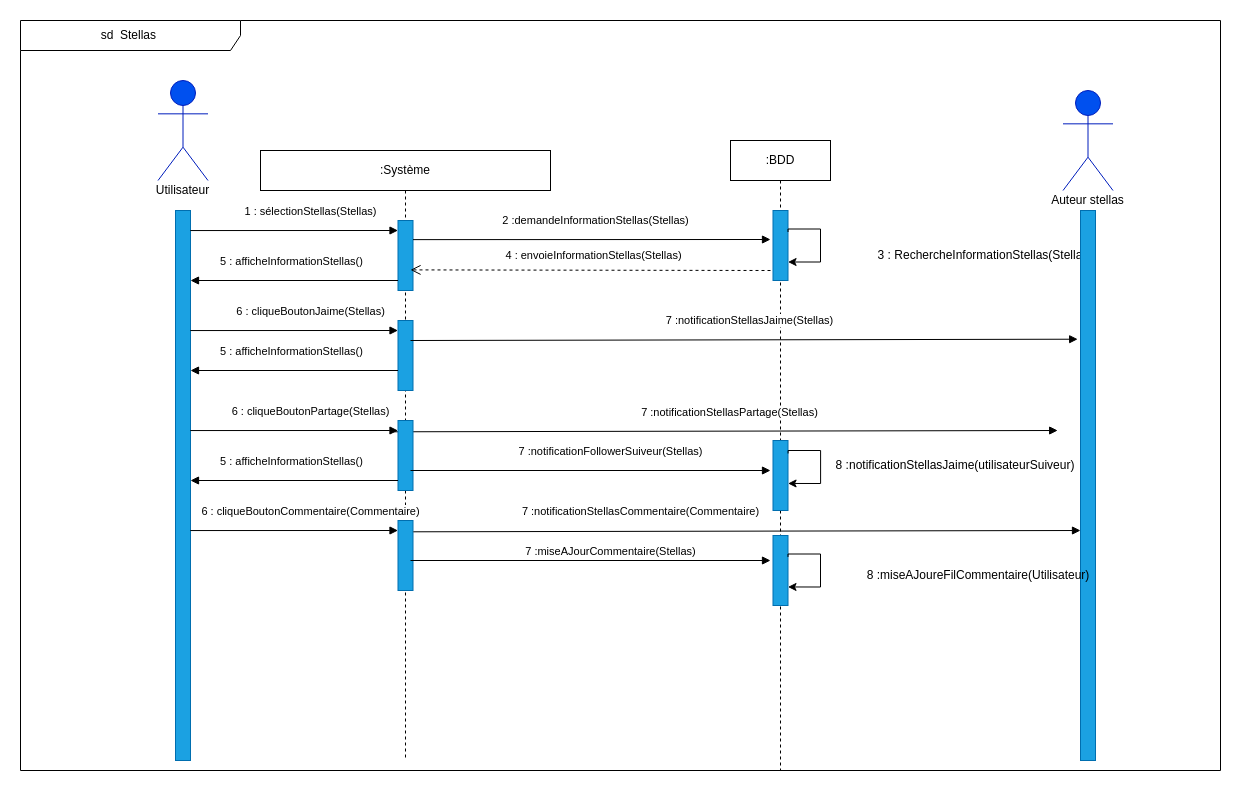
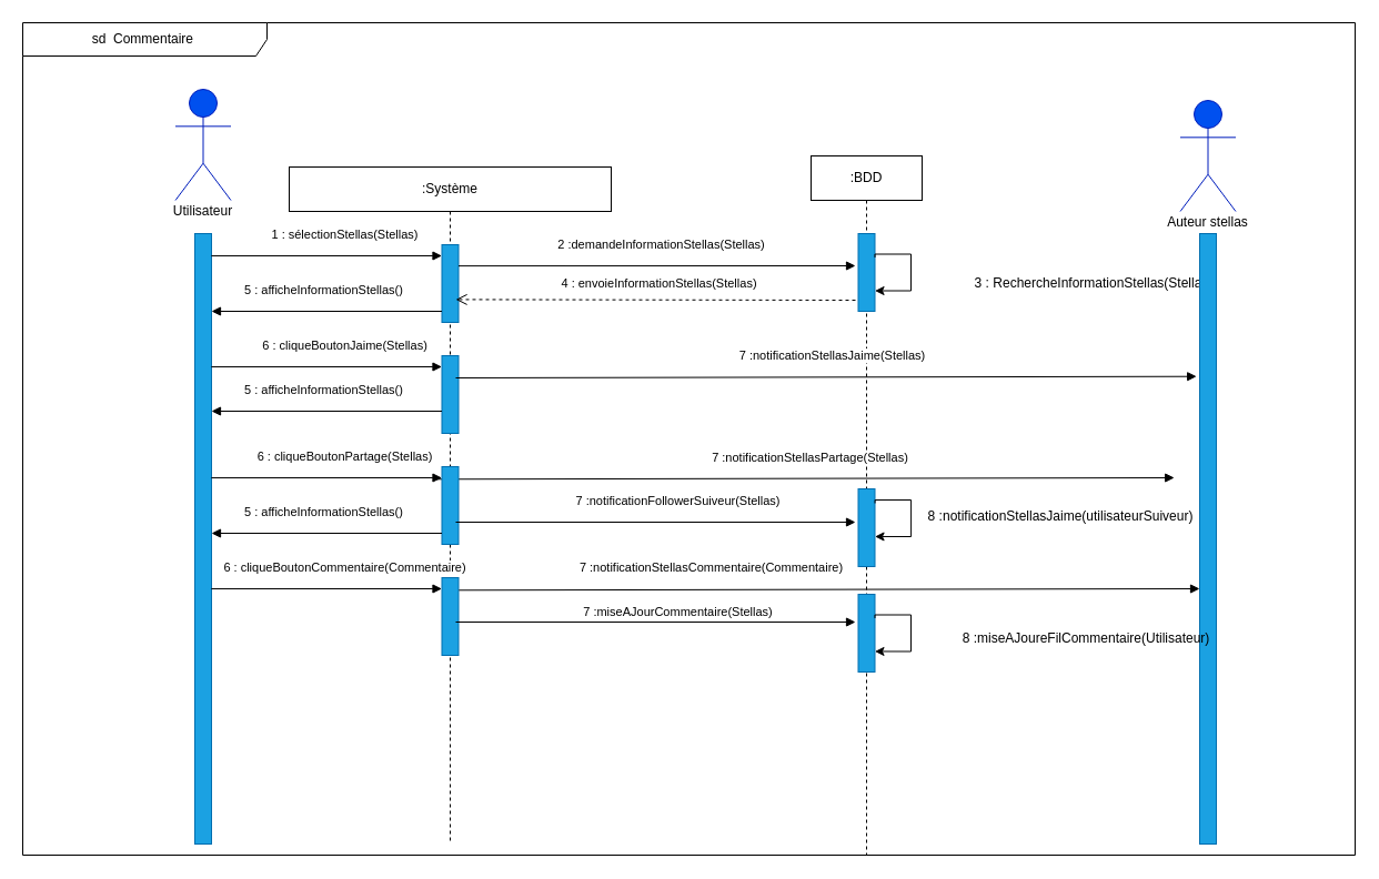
- <mxCell id="9" value="sd&amp;nbsp; Stellas&amp;nbsp; " style="shape=umlFrame;whiteSpace=wrap;html=1;width=220;height=30;" parent="2" vertex="1"><mxGeometry x="-710" y="-120" width="1200" height="750" as="geometry" /></mxCell>
+ <mxCell id="9" value="sd&amp;nbsp; Commentaire&amp;nbsp; " style="shape=umlFrame;whiteSpace=wrap;html=1;width=220;height=30;" parent="2" vertex="1"><mxGeometry x="-710" y="-120" width="1200" height="750" as="geometry" /></mxCell>
